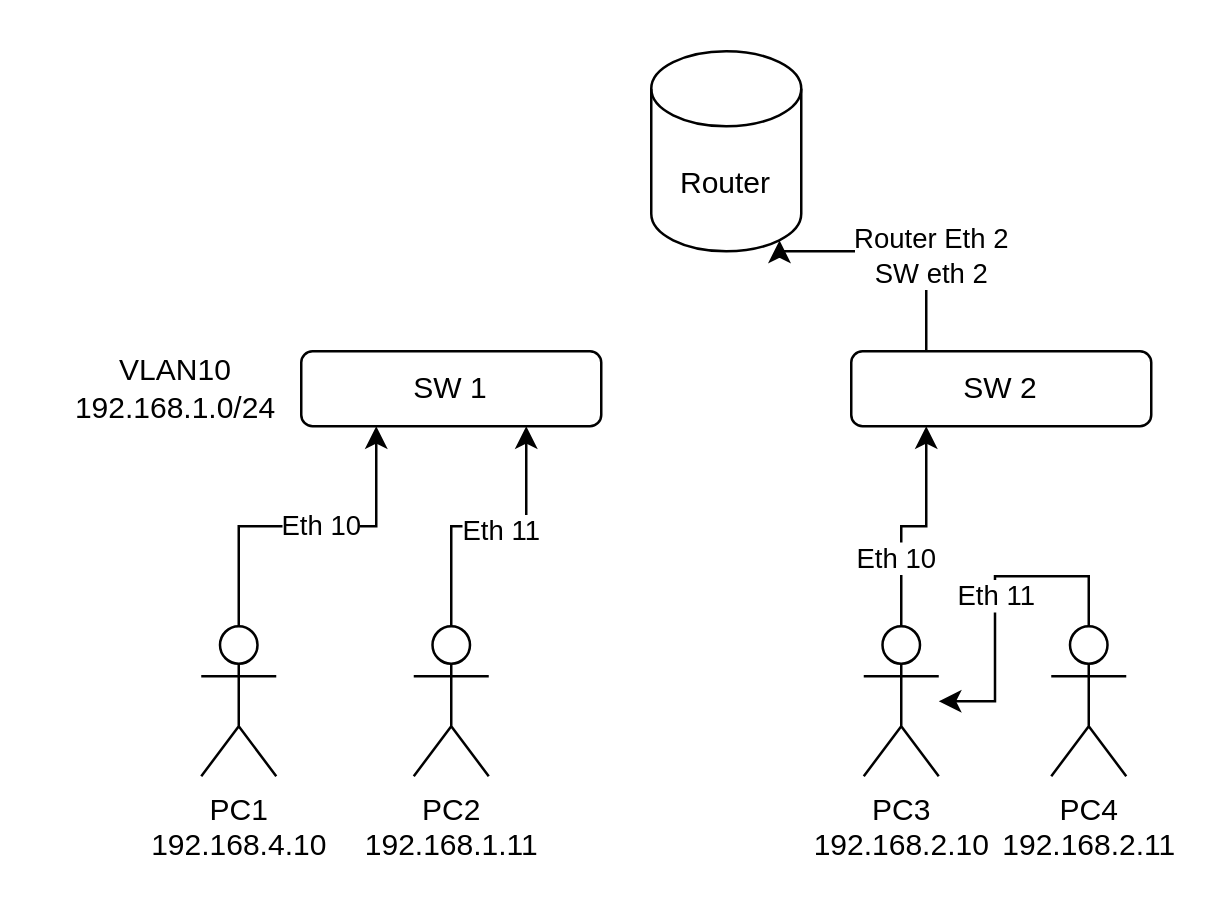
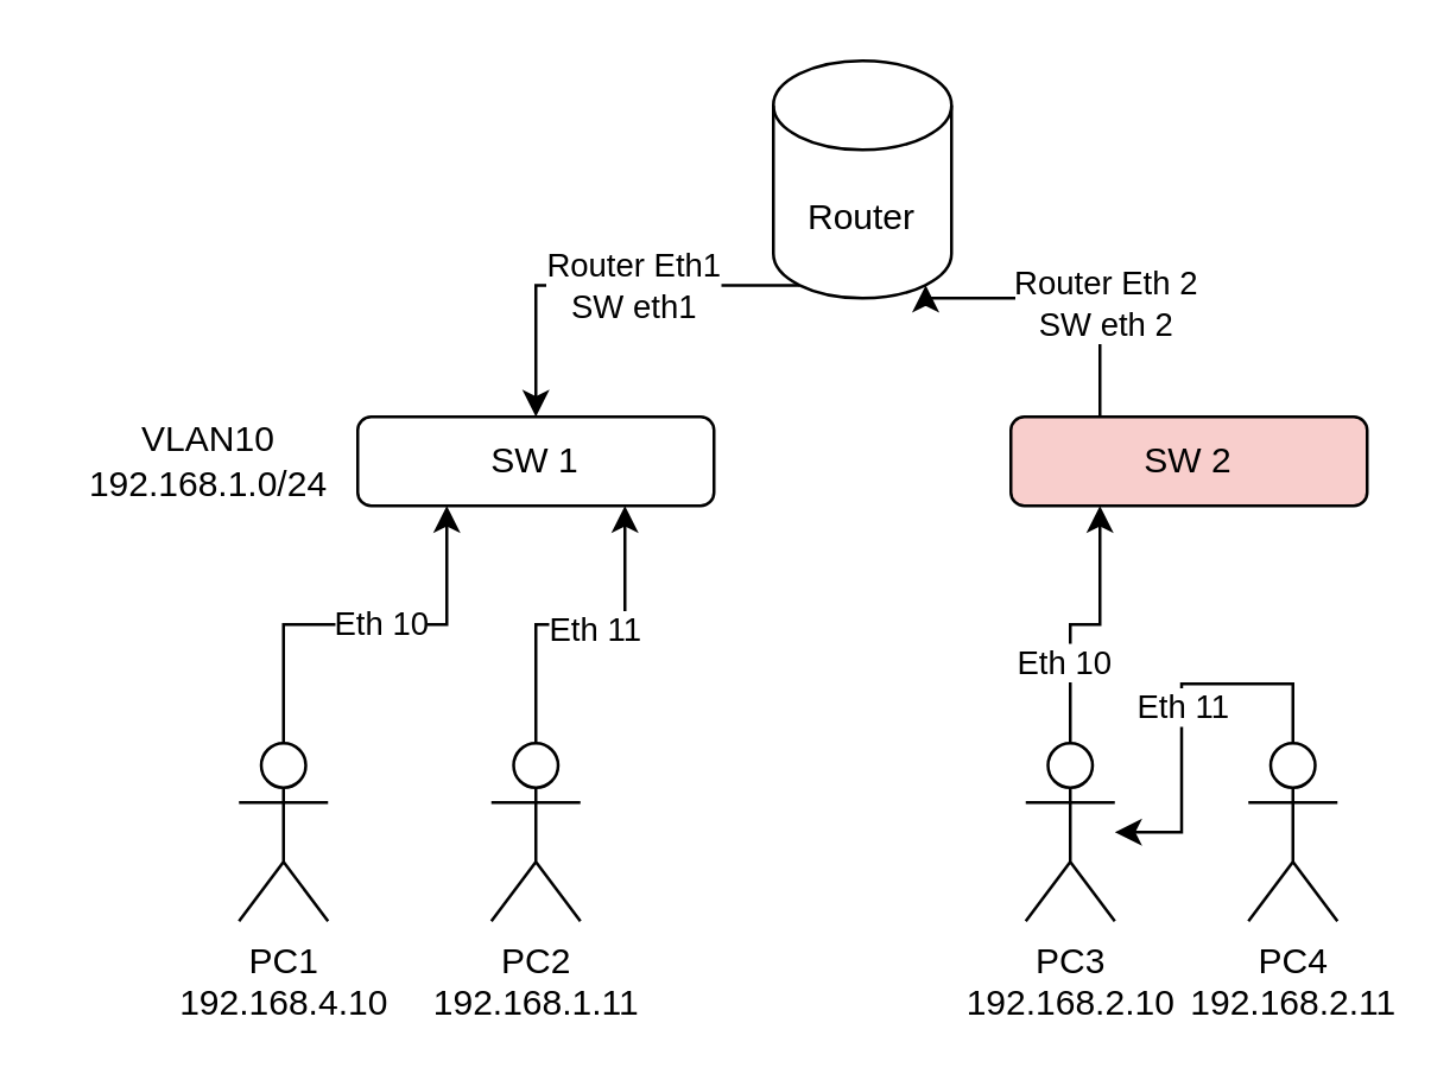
+ <mxCell id="2" style="edgeStyle=orthogonalEdgeStyle;rounded=0;orthogonalLoop=1;jettySize=auto;html=1;exitX=0.145;exitY=1;exitDx=0;exitDy=-4.35;exitPerimeter=0;entryX=0.5;entryY=0;entryDx=0;entryDy=0;" edge="1" parent="1" source="4" target="5"><mxGeometry relative="1" as="geometry" /></mxCell>
+ <mxCell id="3" value="Router Eth1&lt;br&gt;SW eth1" style="edgeLabel;html=1;align=center;verticalAlign=middle;resizable=0;points=[];" vertex="1" connectable="0" parent="2"><mxGeometry x="-0.162" relative="1" as="geometry"><mxPoint as="offset" /></mxGeometry></mxCell>
- <mxCell id="6" value="SW 2" style="rounded=1;whiteSpace=wrap;html=1;" vertex="1" parent="1"><mxGeometry x="340" y="140" width="120" height="30" as="geometry" /></mxCell>
+ <mxCell id="6" value="SW 2" style="rounded=1;whiteSpace=wrap;html=1;fillColor=#f8cecc;" vertex="1" parent="1"><mxGeometry x="340" y="140" width="120" height="30" as="geometry" /></mxCell>
